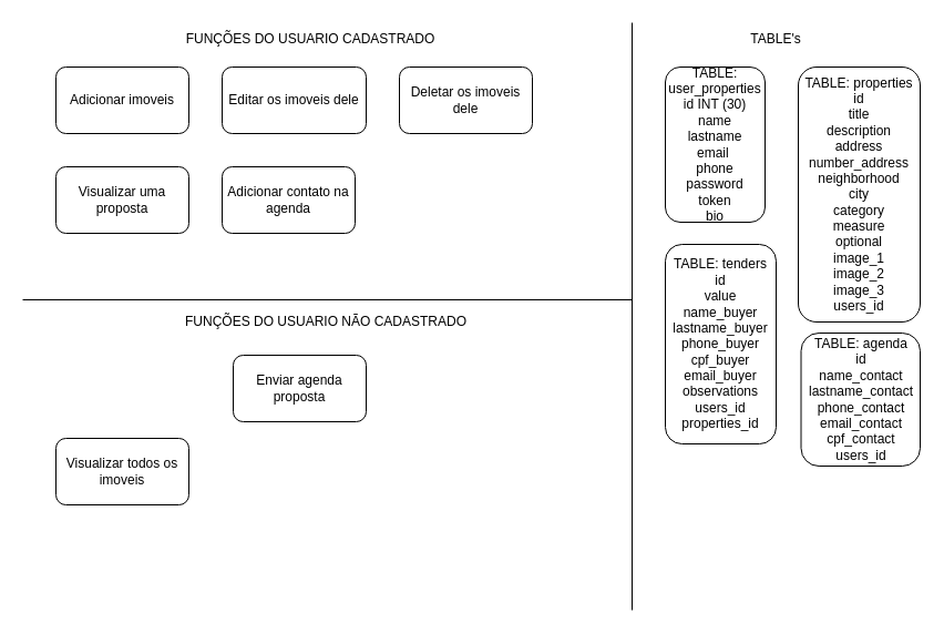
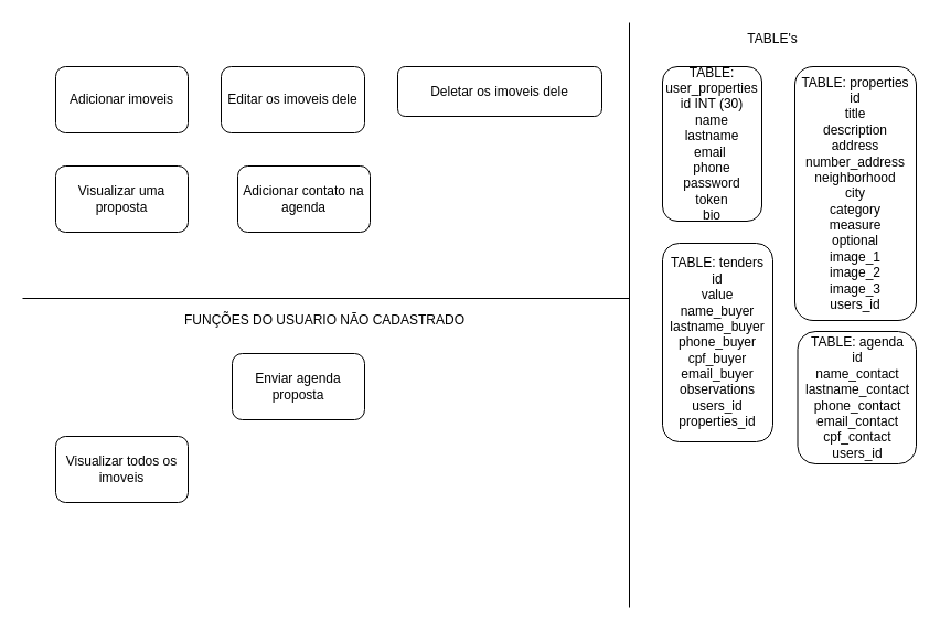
- <mxCell id="6" value="FUNÇÕES DO USUARIO CADASTRADO" style="text;html=1;strokeColor=none;fillColor=none;align=center;verticalAlign=middle;whiteSpace=wrap;rounded=0;" vertex="1" parent="1"><mxGeometry x="160" y="25" width="240" height="20" as="geometry" /></mxCell>
- <mxCell id="9" value="Deletar os imoveis dele" style="rounded=1;whiteSpace=wrap;html=1;fillColor=none;" vertex="1" parent="1"><mxGeometry x="360" y="60" width="120" height="60" as="geometry" /></mxCell>
+ <mxCell id="9" value="Deletar os imoveis dele" style="rounded=1;whiteSpace=wrap;html=1;fillColor=none;" vertex="1" parent="1"><mxGeometry x="360" y="60" width="185" height="45" as="geometry" /></mxCell>
- <mxCell id="17" value="Adicionar contato na agenda" style="rounded=1;whiteSpace=wrap;html=1;fillColor=none;" vertex="1" parent="1"><mxGeometry x="200" y="150" width="120" height="60" as="geometry" /></mxCell>
+ <mxCell id="17" value="Adicionar contato na agenda" style="rounded=1;whiteSpace=wrap;html=1;fillColor=none;" vertex="1" parent="1"><mxGeometry x="215" y="150" width="120" height="60" as="geometry" /></mxCell>
